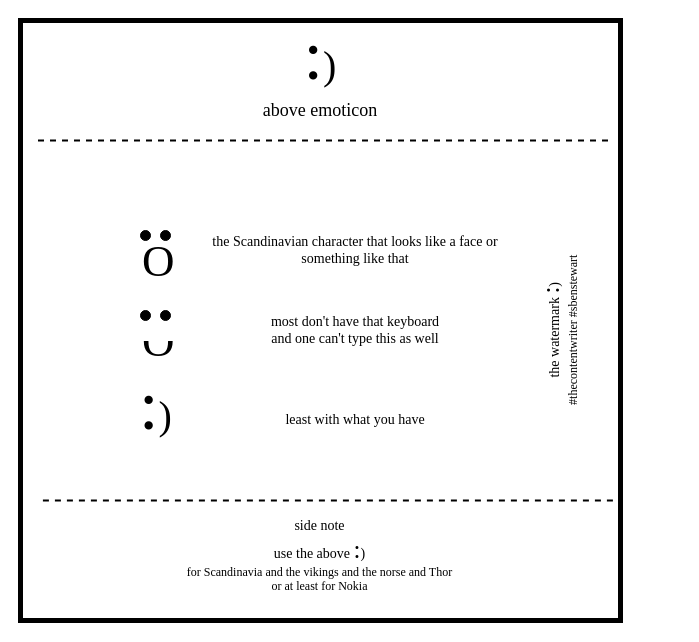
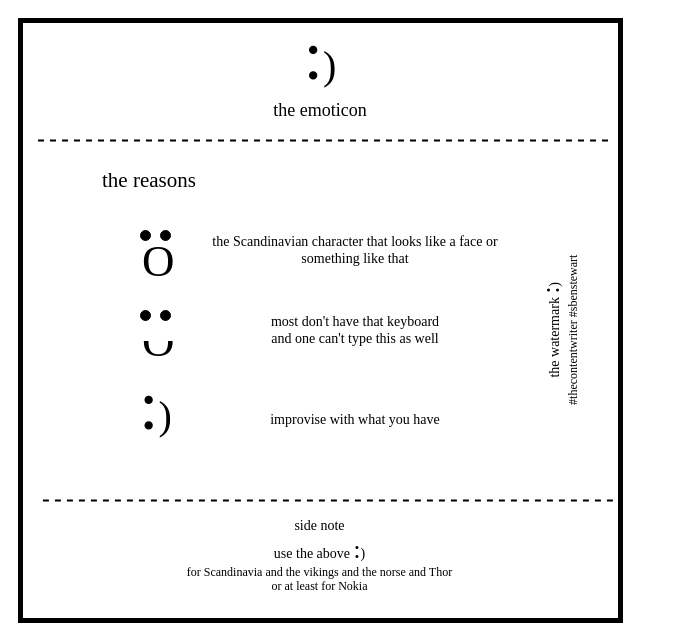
- <mxCell id="4" value="&lt;font face=&quot;xkcd&quot;&gt;&lt;span style=&quot;font-size: 18px&quot;&gt;above emoticon&lt;/span&gt;&lt;br&gt;&lt;/font&gt;" style="text;html=1;strokeColor=none;fillColor=none;align=center;verticalAlign=middle;whiteSpace=wrap;rounded=0;" parent="1" vertex="1"><mxGeometry x="20" y="100" width="600" height="20" as="geometry" /></mxCell>
+ <mxCell id="4" value="&lt;font face=&quot;xkcd&quot;&gt;&lt;span style=&quot;font-size: 18px&quot;&gt;the emoticon&lt;/span&gt;&lt;br&gt;&lt;/font&gt;" style="text;html=1;strokeColor=none;fillColor=none;align=center;verticalAlign=middle;whiteSpace=wrap;rounded=0;" parent="1" vertex="1"><mxGeometry x="20" y="100" width="600" height="20" as="geometry" /></mxCell>
+ <mxCell id="10" value="&lt;div style=&quot;font-size: 21px&quot;&gt;&lt;span style=&quot;font-size: 21px ; font-family: &amp;#34;xkcd&amp;#34;&quot;&gt;the reasons&lt;/span&gt;&lt;/div&gt;" style="text;html=1;strokeColor=none;fillColor=none;align=left;verticalAlign=middle;whiteSpace=wrap;rounded=0;fontSize=21;" parent="1" vertex="1"><mxGeometry x="100" y="170" width="300" height="20" as="geometry" /></mxCell>
- <mxCell id="21" value="&lt;font style=&quot;font-size: 14px&quot;&gt;least with what you have&lt;/font&gt;" style="text;html=1;strokeColor=none;fillColor=none;align=center;verticalAlign=middle;whiteSpace=wrap;rounded=0;fontFamily=xkcd;" vertex="1" parent="1"><mxGeometry x="220" y="410" width="270" height="20" as="geometry" /></mxCell>
+ <mxCell id="21" value="&lt;font style=&quot;font-size: 14px&quot;&gt;improvise with what you have&lt;/font&gt;" style="text;html=1;strokeColor=none;fillColor=none;align=center;verticalAlign=middle;whiteSpace=wrap;rounded=0;fontFamily=xkcd;" vertex="1" parent="1"><mxGeometry x="220" y="410" width="270" height="20" as="geometry" /></mxCell>
